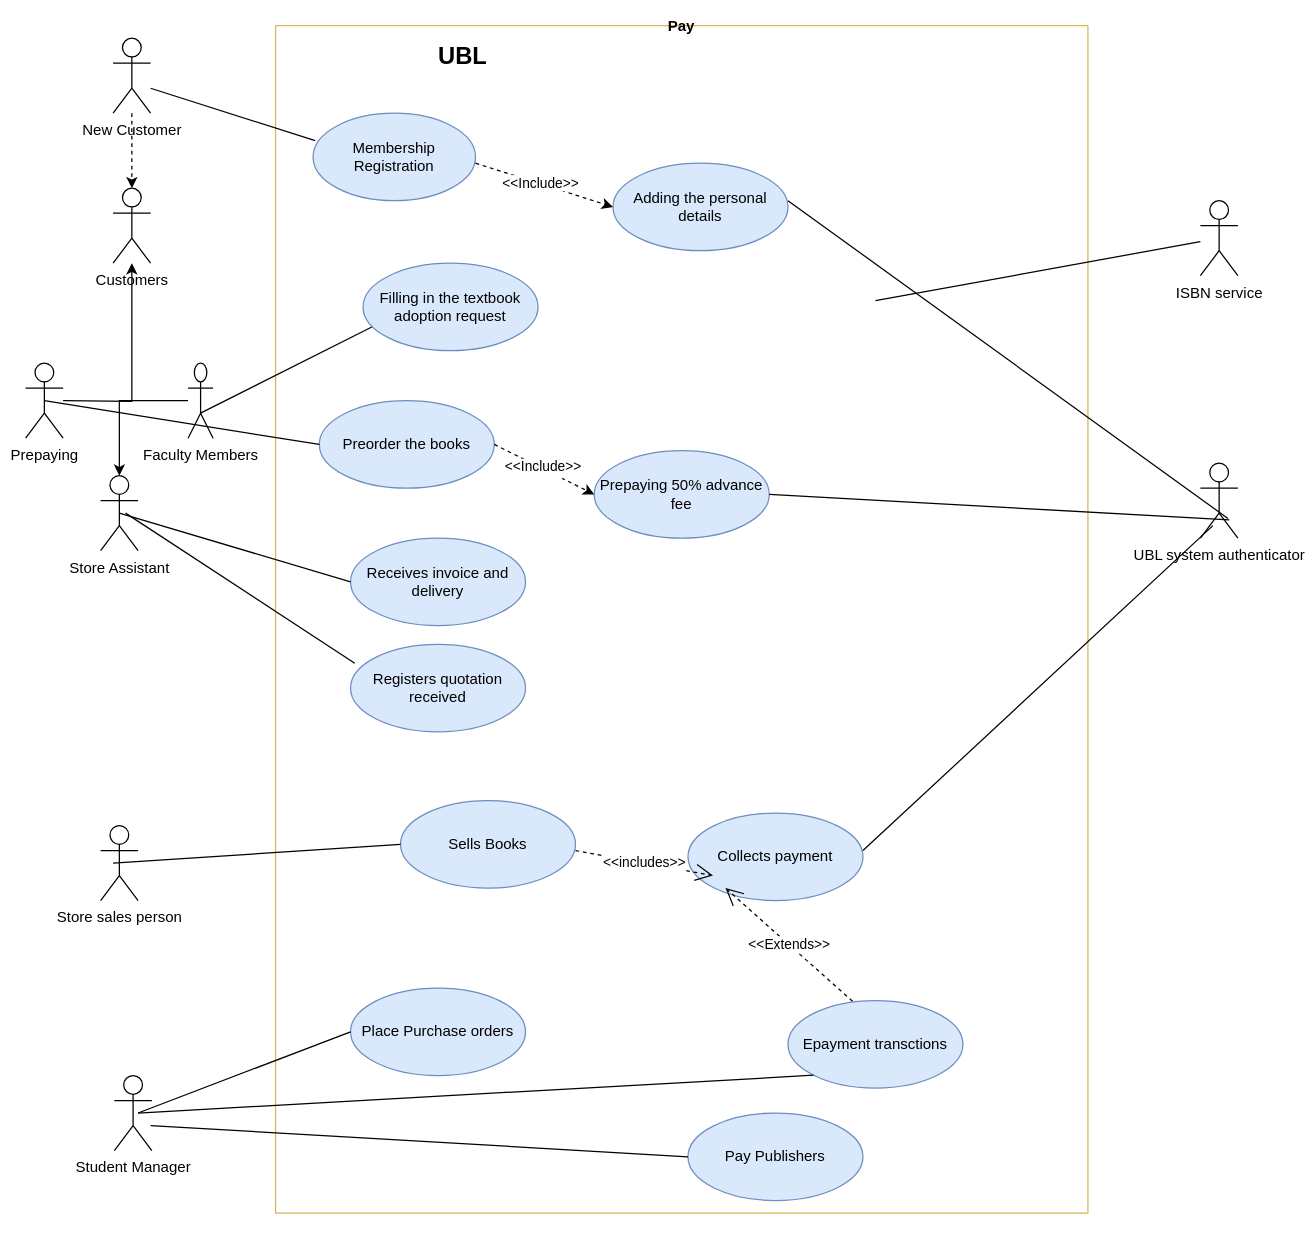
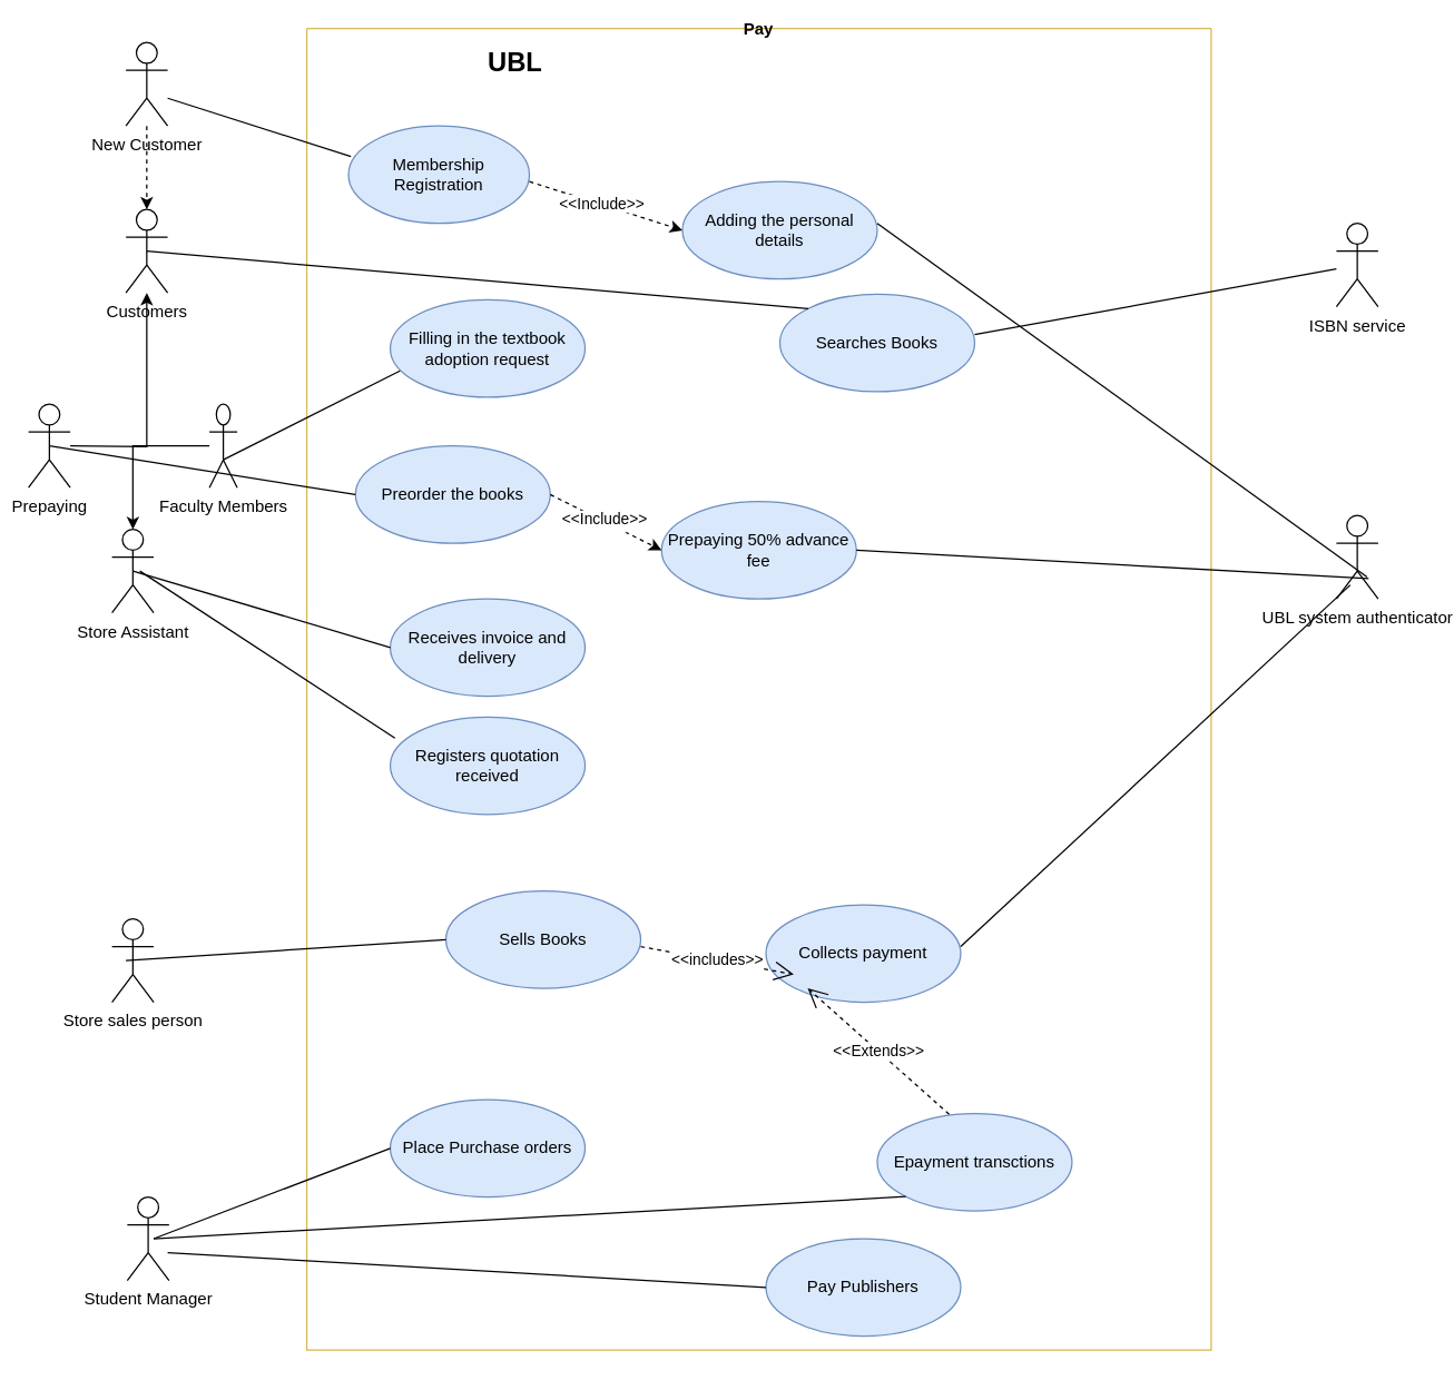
+ <mxCell id="38" value="" style="endArrow=none;html=1;rounded=0;exitX=0.5;exitY=0.5;exitDx=0;exitDy=0;exitPerimeter=0;entryX=0;entryY=0;entryDx=0;entryDy=0;" edge="1" parent="1" source="27" target="16"><mxGeometry width="50" height="50" relative="1" as="geometry"><mxPoint x="120" y="210" as="sourcePoint" /><mxPoint x="170" y="160" as="targetPoint" /></mxGeometry></mxCell>
- <mxCell id="10" value="Filling in the textbook adoption request" style="ellipse;whiteSpace=wrap;html=1;fillColor=#dae8fc;strokeColor=#6c8ebf;" vertex="1" parent="2"><mxGeometry x="70" y="190" width="140" height="70" as="geometry" /></mxCell>
+ <mxCell id="10" value="Filling in the textbook adoption request" style="ellipse;whiteSpace=wrap;html=1;fillColor=#dae8fc;strokeColor=#6c8ebf;" vertex="1" parent="2"><mxGeometry x="60" y="195" width="140" height="70" as="geometry" /></mxCell>
+ <mxCell id="16" value="Searches Books" style="ellipse;whiteSpace=wrap;html=1;fillColor=#dae8fc;strokeColor=#6c8ebf;" vertex="1" parent="2"><mxGeometry x="340" y="191" width="140" height="70" as="geometry" /></mxCell>
